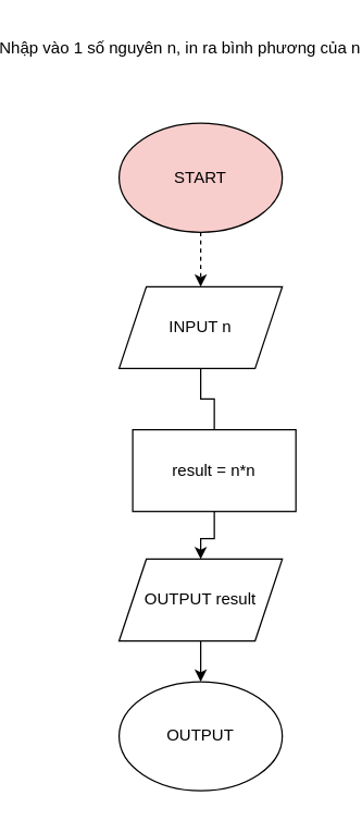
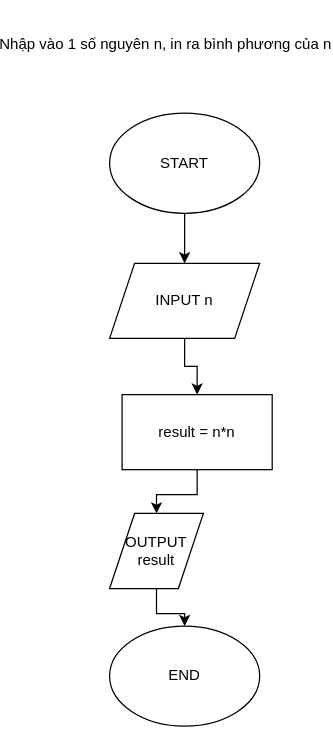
- <mxCell id="4" value="START" style="ellipse;whiteSpace=wrap;html=1;fillColor=#f8cecc;" vertex="1" parent="1"><mxGeometry x="20" y="90" width="120" height="80" as="geometry" /></mxCell>
+ <mxCell id="4" value="START" style="ellipse;whiteSpace=wrap;html=1;" vertex="1" parent="1"><mxGeometry x="20" y="90" width="120" height="80" as="geometry" /></mxCell>
- <mxCell id="3" value="" style="edgeStyle=orthogonalEdgeStyle;rounded=0;orthogonalLoop=1;jettySize=auto;html=1;dashed=1;" edge="1" parent="1" source="4" target="6"><mxGeometry relative="1" as="geometry" /></mxCell>
+ <mxCell id="3" value="" style="edgeStyle=orthogonalEdgeStyle;rounded=0;orthogonalLoop=1;jettySize=auto;html=1;" edge="1" parent="1" source="4" target="6"><mxGeometry relative="1" as="geometry" /></mxCell>
- <mxCell id="5" value="" style="edgeStyle=orthogonalEdgeStyle;rounded=0;orthogonalLoop=1;jettySize=auto;html=1;endArrow=none;" edge="1" parent="1" source="6" target="8"><mxGeometry relative="1" as="geometry" /></mxCell>
+ <mxCell id="5" value="" style="edgeStyle=orthogonalEdgeStyle;rounded=0;orthogonalLoop=1;jettySize=auto;html=1;" edge="1" parent="1" source="6" target="8"><mxGeometry relative="1" as="geometry" /></mxCell>
- <mxCell id="10" value="OUTPUT result" style="shape=parallelogram;perimeter=parallelogramPerimeter;whiteSpace=wrap;html=1;fixedSize=1;" vertex="1" parent="1"><mxGeometry x="20" y="410" width="120" height="60" as="geometry" /></mxCell>
+ <mxCell id="10" value="OUTPUT result" style="shape=parallelogram;perimeter=parallelogramPerimeter;whiteSpace=wrap;html=1;fixedSize=1;" vertex="1" parent="1"><mxGeometry x="20" y="410" width="75" height="60" as="geometry" /></mxCell>
- <mxCell id="11" value="OUTPUT" style="ellipse;whiteSpace=wrap;html=1;" vertex="1" parent="1"><mxGeometry x="20" y="500" width="120" height="80" as="geometry" /></mxCell>
+ <mxCell id="11" value="END" style="ellipse;whiteSpace=wrap;html=1;" vertex="1" parent="1"><mxGeometry x="20" y="500" width="120" height="80" as="geometry" /></mxCell>
